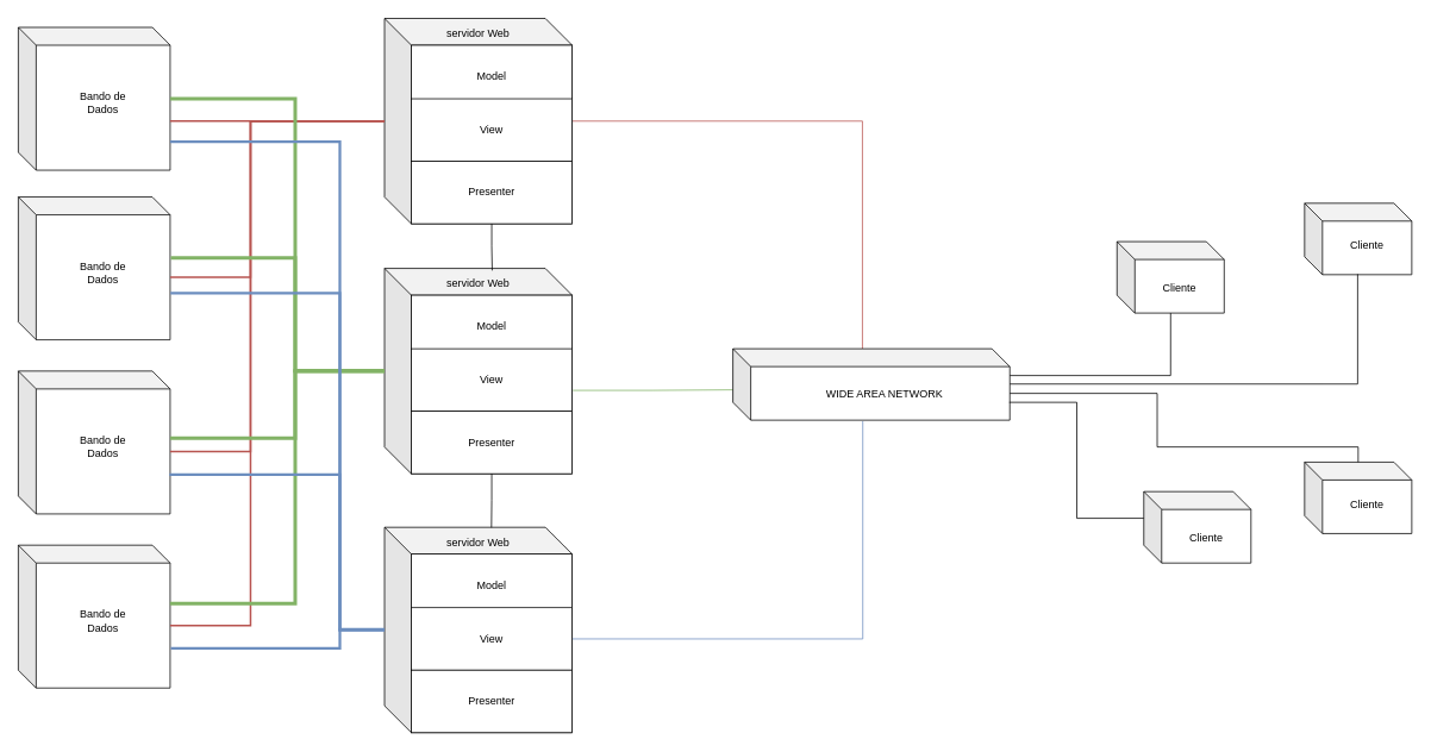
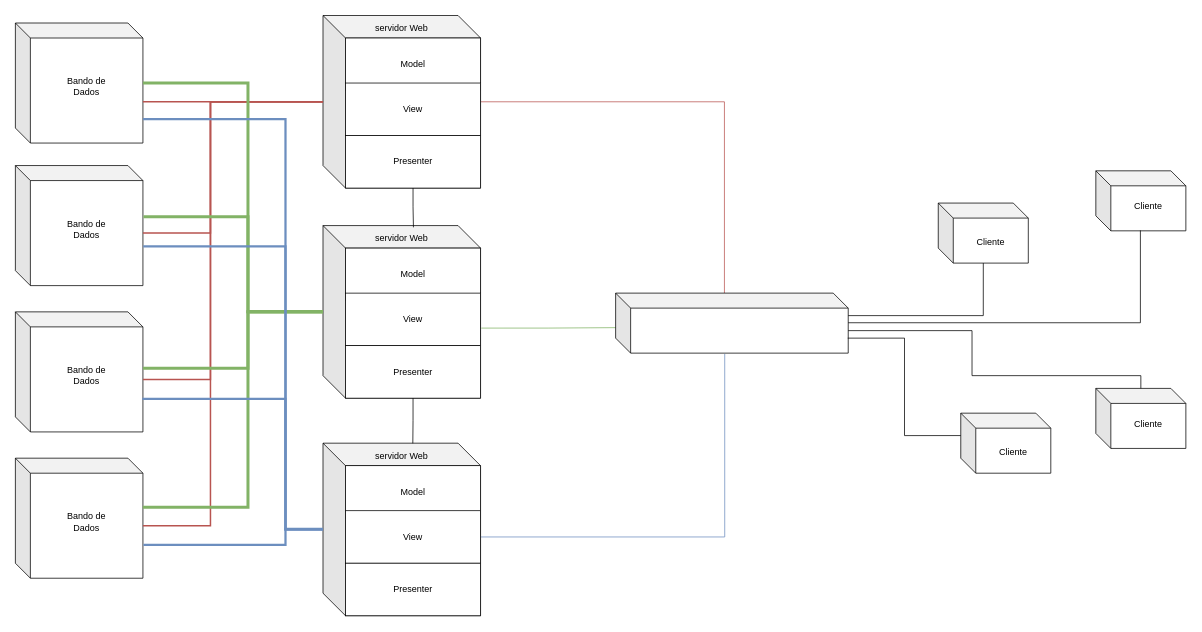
- <mxCell id="52" value="WIDE AREA NETWORK" style="text;html=1;align=center;verticalAlign=middle;whiteSpace=wrap;rounded=0;movable=1;resizable=1;rotatable=1;deletable=1;editable=1;locked=0;connectable=1;" parent="1" vertex="1"><mxGeometry x="890" y="426" width="200" height="30" as="geometry" /></mxCell>
